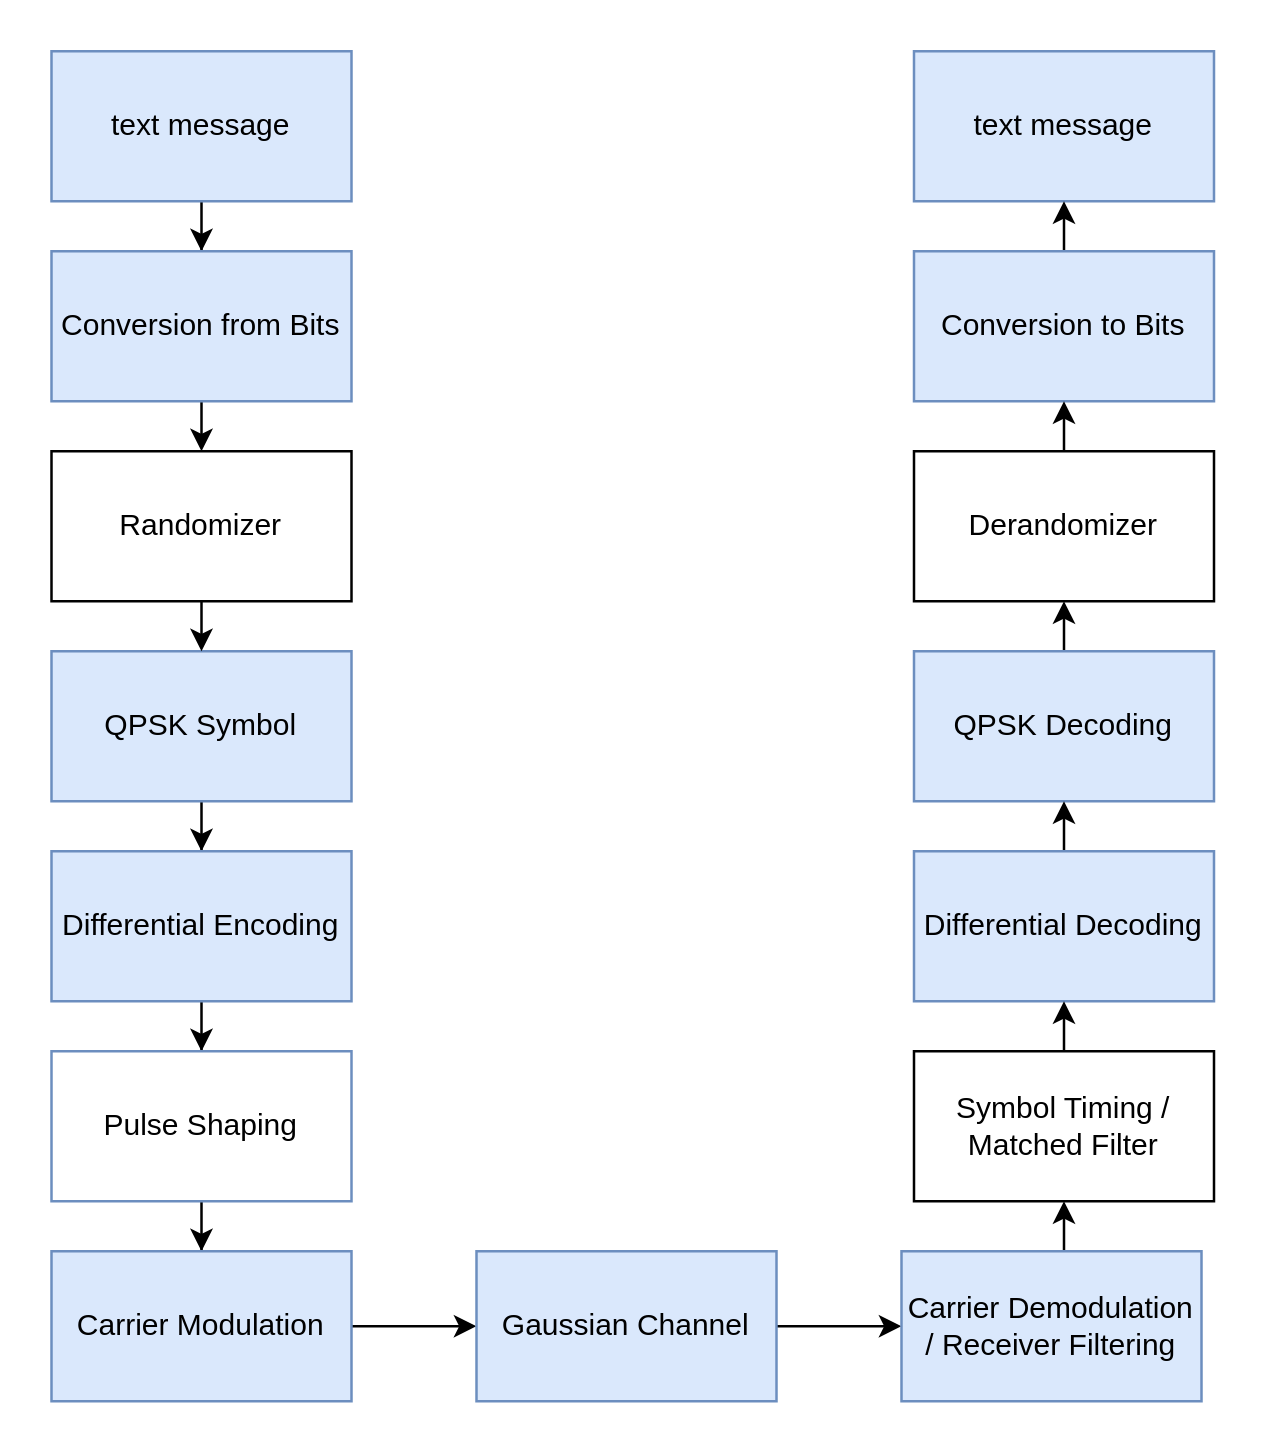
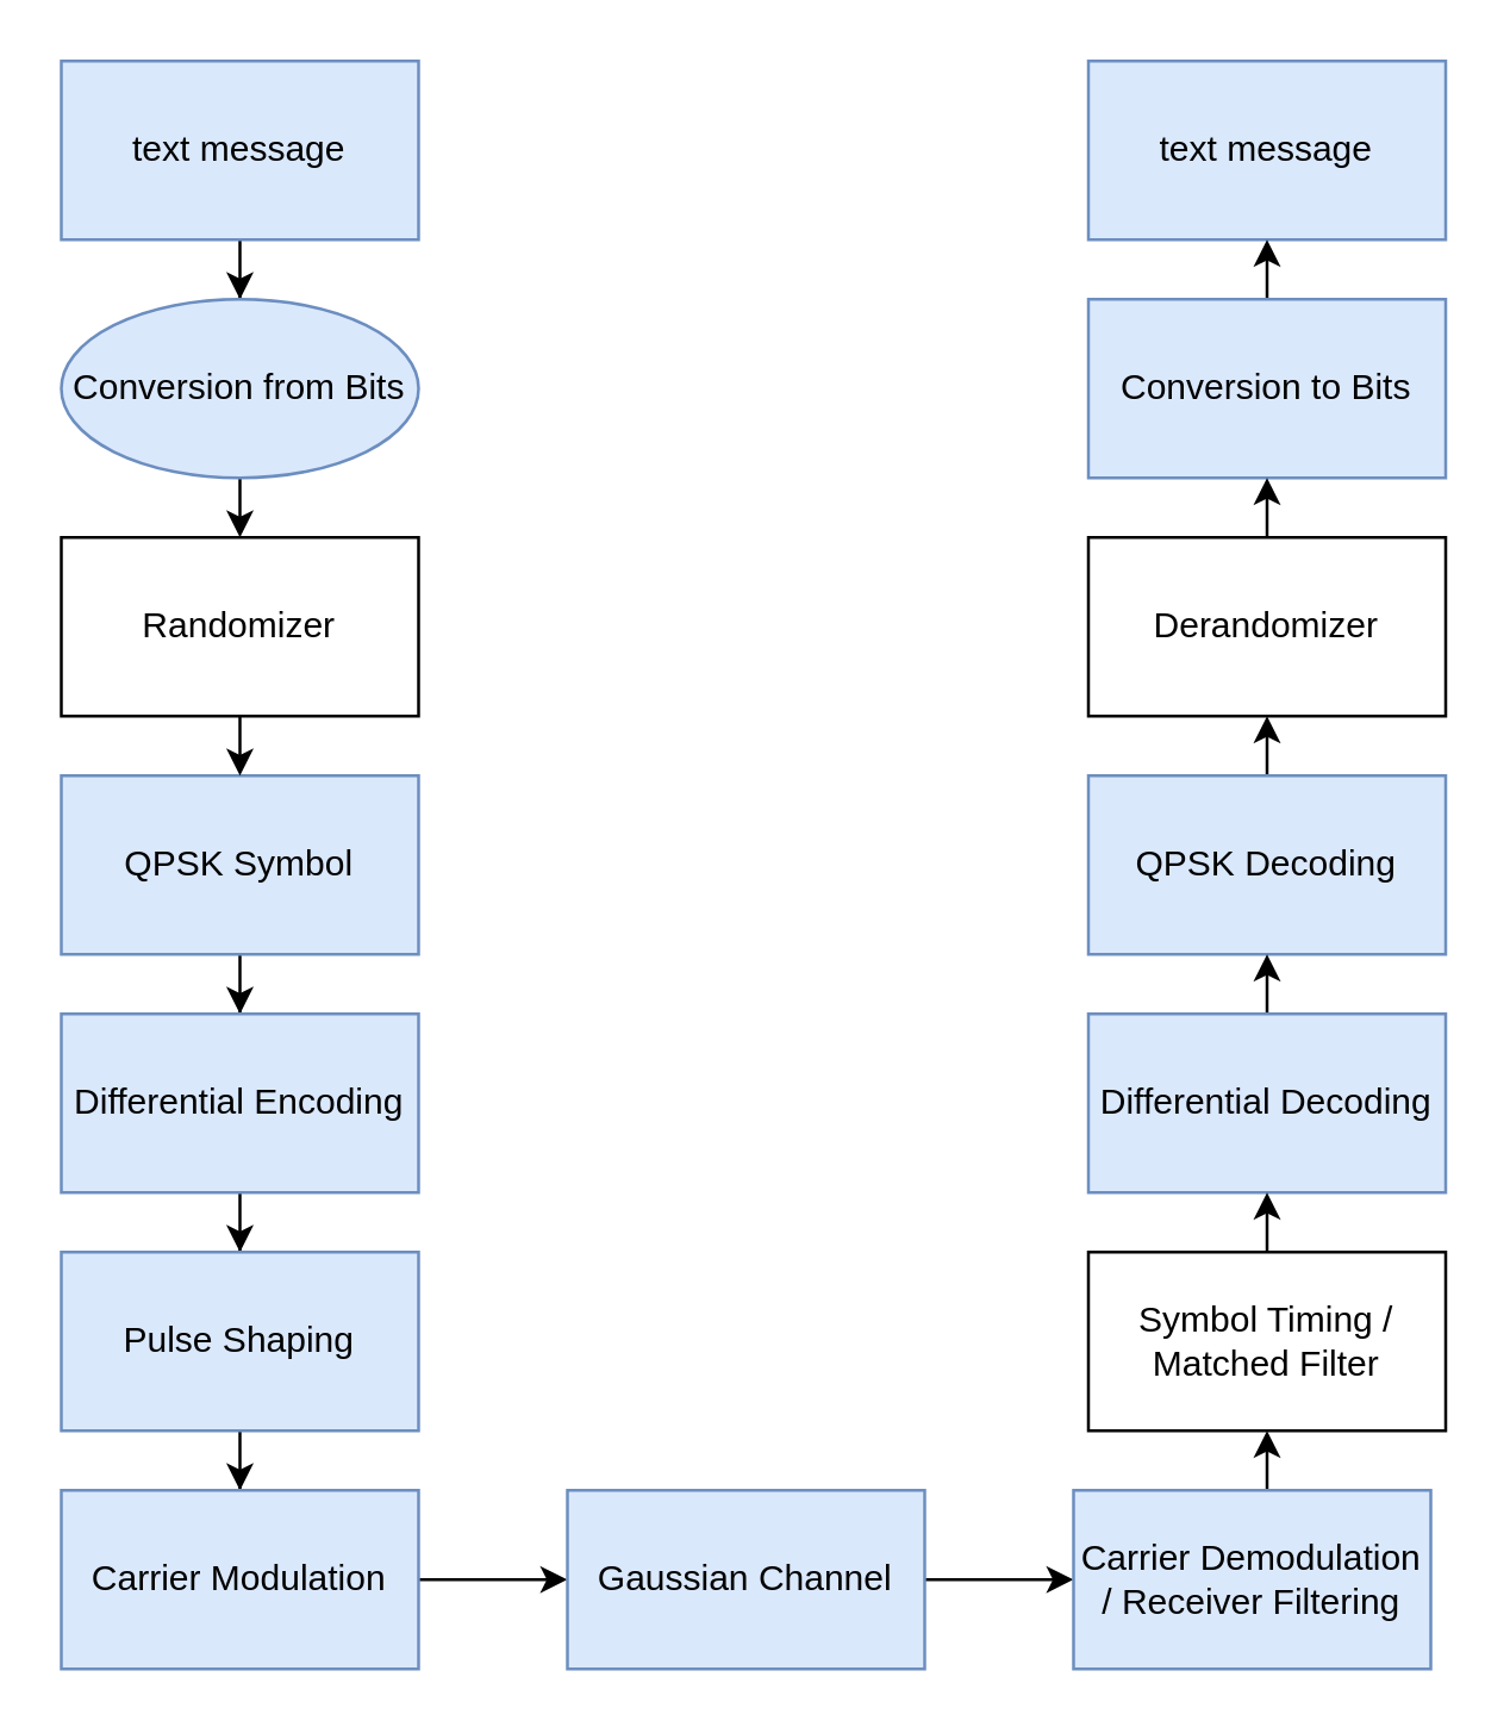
- <mxCell id="5" value="Conversion from Bits" parent="1" style="rounded=0;whiteSpace=wrap;html=1;fillColor=#dae8fc;strokeColor=#6c8ebf;" vertex="1"><mxGeometry as="geometry" x="20" y="100" width="120" height="60" /></mxCell>
+ <mxCell id="5" value="Conversion from Bits" parent="1" style="ellipse;whiteSpace=wrap;html=1;fillColor=#dae8fc;strokeColor=#6c8ebf;" vertex="1"><mxGeometry as="geometry" x="20" y="100" width="120" height="60" /></mxCell>
- <mxCell id="11" value="Pulse Shaping" parent="1" style="rounded=0;whiteSpace=wrap;html=1;fillColor=#ffffff;strokeColor=#6c8ebf;" vertex="1"><mxGeometry as="geometry" x="20" y="420" width="120" height="60" /></mxCell>
+ <mxCell id="11" value="Pulse Shaping" parent="1" style="rounded=0;whiteSpace=wrap;html=1;fillColor=#dae8fc;strokeColor=#6c8ebf;" vertex="1"><mxGeometry as="geometry" x="20" y="420" width="120" height="60" /></mxCell>
